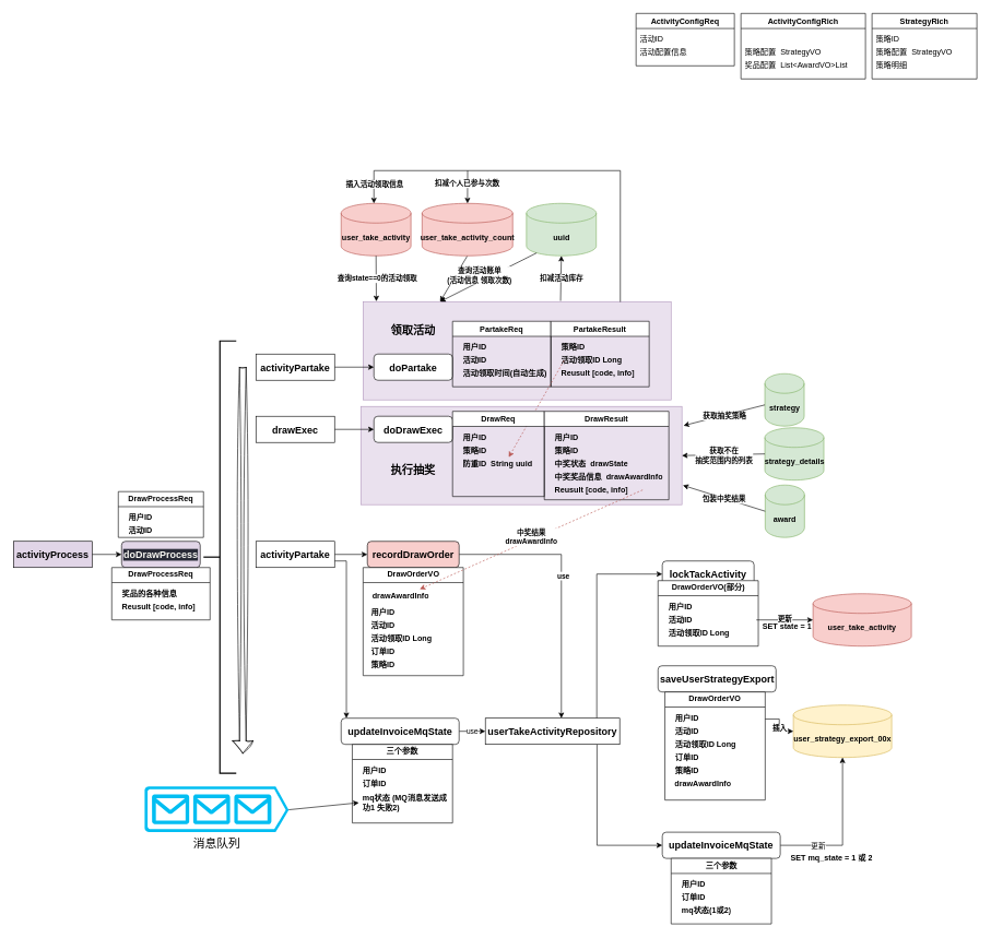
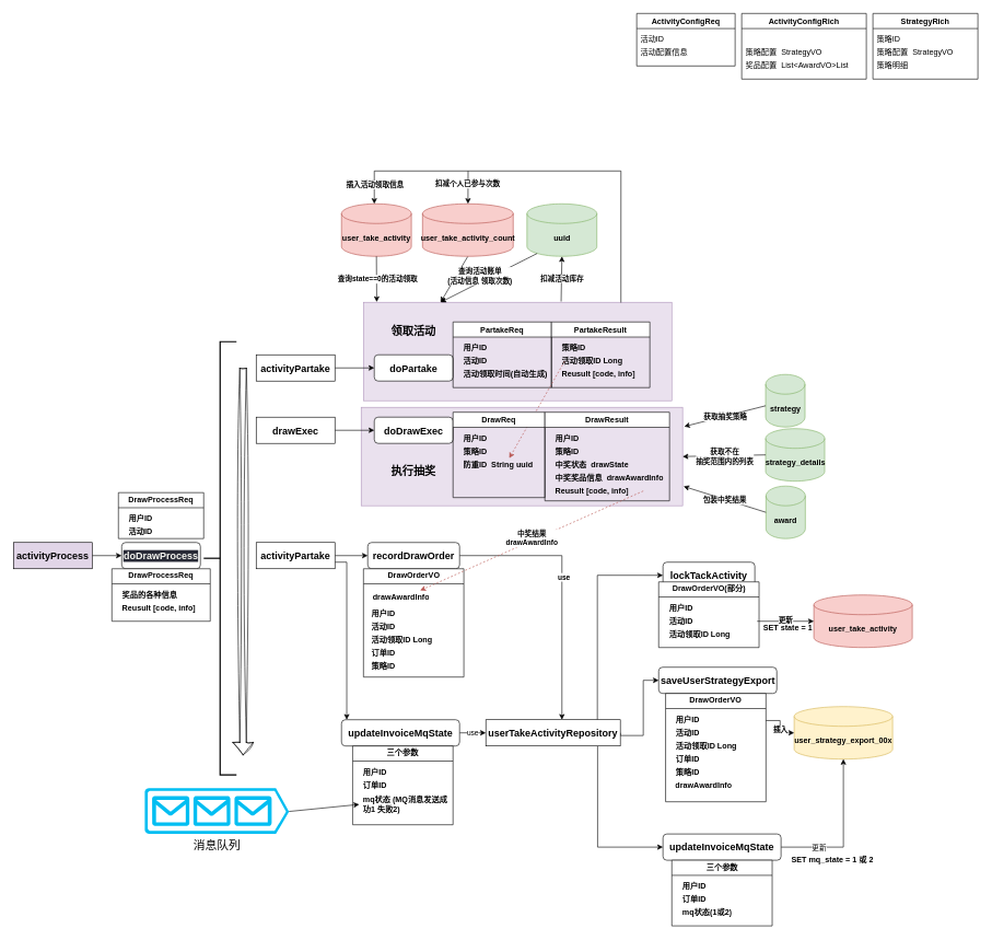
- <mxCell id="7" value="&lt;div data-darkreader-inline-color=&quot;&quot; data-darkreader-inline-bgcolor=&quot;&quot; style=&quot;background-color: rgb(40, 42, 54); color: rgb(248, 248, 242); --darkreader-inline-bgcolor: #20222b; --darkreader-inline-color: #e8e8d5;&quot;&gt;&lt;font style=&quot;font-size: 15px;&quot;&gt;doDrawProcess&lt;/font&gt;&lt;/div&gt;" style="rounded=1;whiteSpace=wrap;html=1;glass=0;shadow=0;fontStyle=1;fillColor=#e1d5e7;" parent="1" vertex="1"><mxGeometry x="185" y="825.94" width="120" height="40" as="geometry" /></mxCell>
+ <mxCell id="7" value="&lt;div data-darkreader-inline-color=&quot;&quot; data-darkreader-inline-bgcolor=&quot;&quot; style=&quot;background-color: rgb(40, 42, 54); color: rgb(248, 248, 242); --darkreader-inline-bgcolor: #20222b; --darkreader-inline-color: #e8e8d5;&quot;&gt;&lt;font style=&quot;font-size: 15px;&quot;&gt;doDrawProcess&lt;/font&gt;&lt;/div&gt;" style="rounded=1;whiteSpace=wrap;html=1;glass=0;shadow=0;fontStyle=1" parent="1" vertex="1"><mxGeometry x="185" y="825.94" width="120" height="40" as="geometry" /></mxCell>
- <mxCell id="41" value="&lt;font style=&quot;font-size: 15px;&quot;&gt;recordDrawOrder&lt;/font&gt;" style="rounded=1;whiteSpace=wrap;html=1;glass=0;shadow=0;fontStyle=1;fillColor=#f8cecc;" parent="1" vertex="1"><mxGeometry x="560" y="825.94" width="140" height="40" as="geometry" /></mxCell>
+ <mxCell id="41" value="&lt;font style=&quot;font-size: 15px;&quot;&gt;recordDrawOrder&lt;/font&gt;" style="rounded=1;whiteSpace=wrap;html=1;glass=0;shadow=0;fontStyle=1" parent="1" vertex="1"><mxGeometry x="560" y="825.94" width="140" height="40" as="geometry" /></mxCell>
+ <mxCell id="50" style="edgeStyle=orthogonalEdgeStyle;rounded=0;orthogonalLoop=1;jettySize=auto;html=1;exitX=1;exitY=0.5;exitDx=0;exitDy=0;entryX=0;entryY=0.5;entryDx=0;entryDy=0;fontStyle=1" parent="1" source="52" target="58" edge="1"><mxGeometry relative="1" as="geometry"><Array as="points"><mxPoint x="945" y="1120" /><mxPoint x="980" y="1120" /><mxPoint x="980" y="1036" /></Array></mxGeometry></mxCell>
